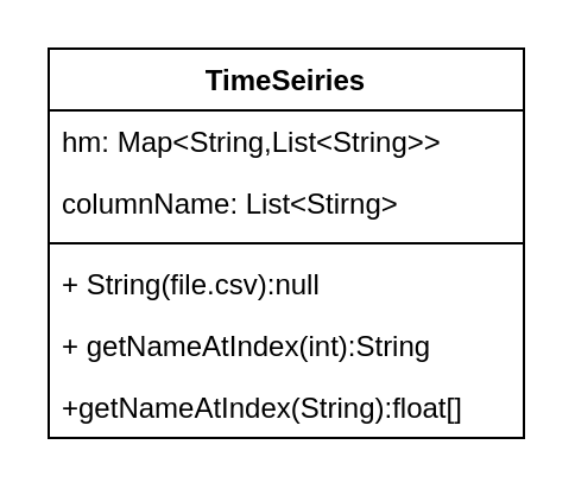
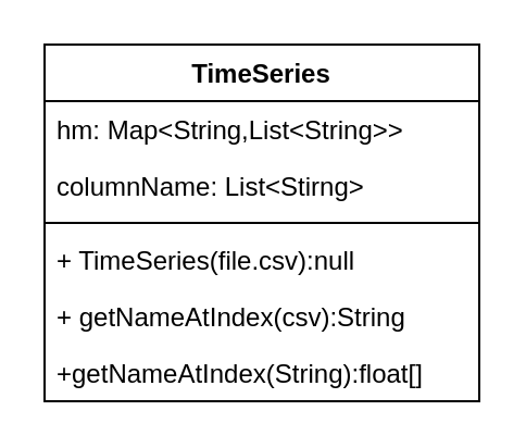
- <mxCell id="2" value="TimeSeiries" style="swimlane;fontStyle=1;align=center;verticalAlign=top;childLayout=stackLayout;horizontal=1;startSize=26;horizontalStack=0;resizeParent=1;resizeParentMax=0;resizeLast=0;collapsible=1;marginBottom=0;" vertex="1" parent="1"><mxGeometry x="20" y="20" width="200" height="164" as="geometry" /></mxCell>
+ <mxCell id="2" value="TimeSeries" style="swimlane;fontStyle=1;align=center;verticalAlign=top;childLayout=stackLayout;horizontal=1;startSize=26;horizontalStack=0;resizeParent=1;resizeParentMax=0;resizeLast=0;collapsible=1;marginBottom=0;" vertex="1" parent="1"><mxGeometry x="20" y="20" width="200" height="164" as="geometry" /></mxCell>
- <mxCell id="6" value="+ String(file.csv):null" style="text;strokeColor=none;fillColor=none;align=left;verticalAlign=top;spacingLeft=4;spacingRight=4;overflow=hidden;rotatable=0;points=[[0,0.5],[1,0.5]];portConstraint=eastwest;" vertex="1" parent="2"><mxGeometry y="86" width="200" height="26" as="geometry" /></mxCell>
+ <mxCell id="6" value="+ TimeSeries(file.csv):null" style="text;strokeColor=none;fillColor=none;align=left;verticalAlign=top;spacingLeft=4;spacingRight=4;overflow=hidden;rotatable=0;points=[[0,0.5],[1,0.5]];portConstraint=eastwest;" vertex="1" parent="2"><mxGeometry y="86" width="200" height="26" as="geometry" /></mxCell>
- <mxCell id="7" value="+ getNameAtIndex(int):String" style="text;strokeColor=none;fillColor=none;align=left;verticalAlign=top;spacingLeft=4;spacingRight=4;overflow=hidden;rotatable=0;points=[[0,0.5],[1,0.5]];portConstraint=eastwest;" vertex="1" parent="2"><mxGeometry y="112" width="200" height="26" as="geometry" /></mxCell>
+ <mxCell id="7" value="+ getNameAtIndex(csv):String" style="text;strokeColor=none;fillColor=none;align=left;verticalAlign=top;spacingLeft=4;spacingRight=4;overflow=hidden;rotatable=0;points=[[0,0.5],[1,0.5]];portConstraint=eastwest;" vertex="1" parent="2"><mxGeometry y="112" width="200" height="26" as="geometry" /></mxCell>
